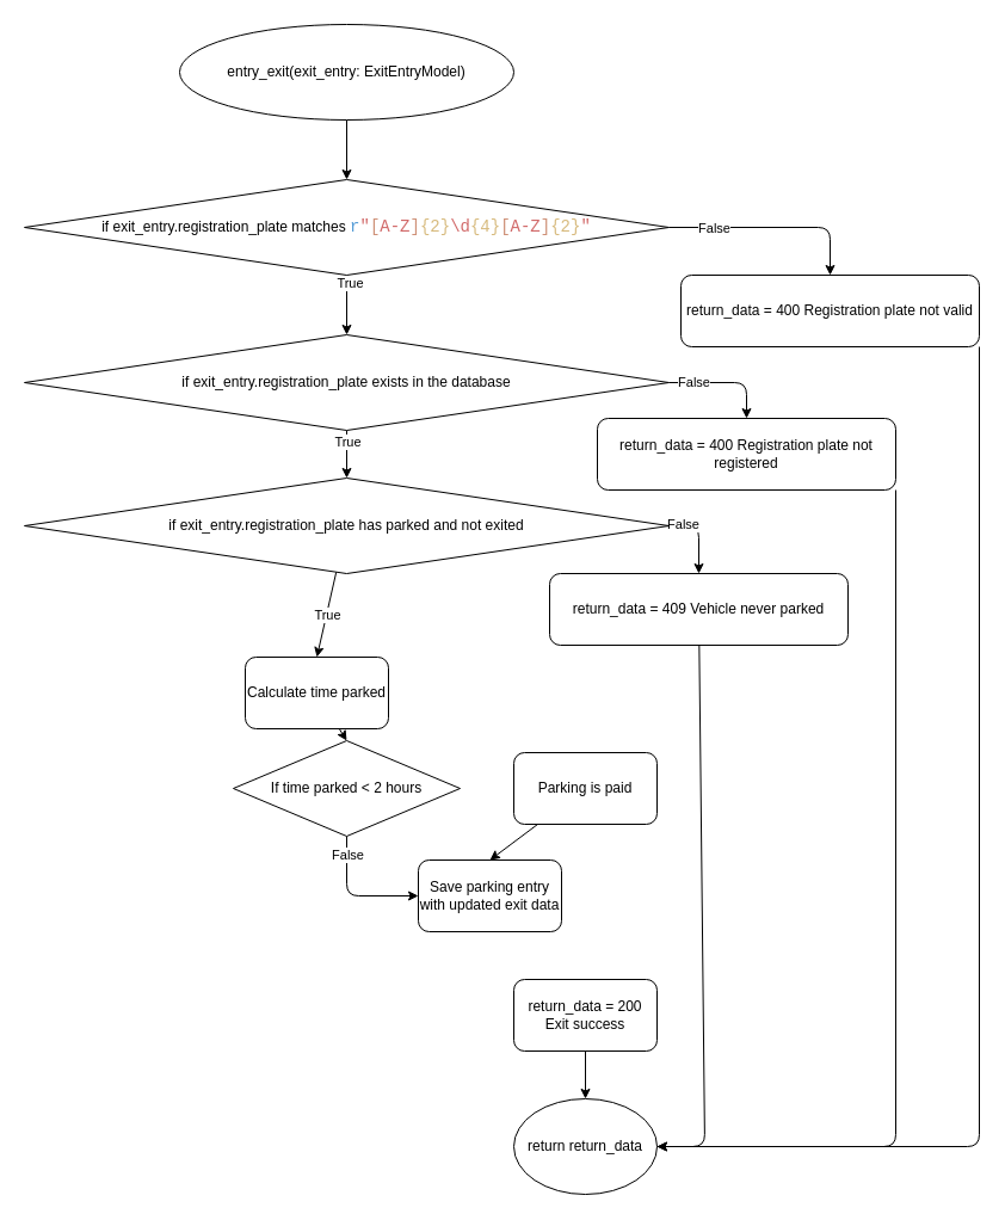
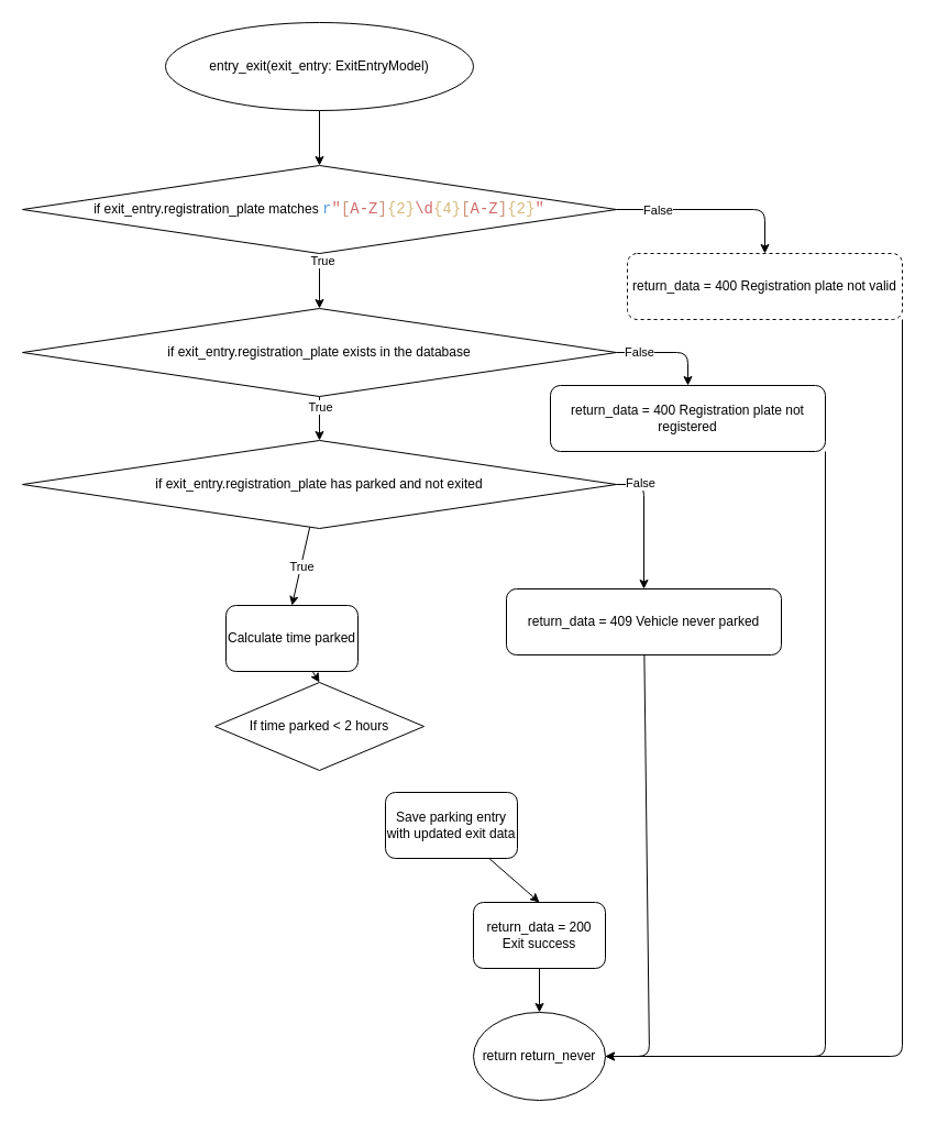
- <mxCell id="32" value="return_data = 400 Registration plate not valid" style="rounded=1;whiteSpace=wrap;html=1;" vertex="1" parent="1"><mxGeometry x="570" y="230" width="250" height="60" as="geometry" /></mxCell>
+ <mxCell id="32" value="return_data = 400 Registration plate not valid" style="rounded=1;whiteSpace=wrap;html=1;dashed=1;" vertex="1" parent="1"><mxGeometry x="570" y="230" width="250" height="60" as="geometry" /></mxCell>
- <mxCell id="36" value="return_data = 409 Vehicle never parked" style="rounded=1;whiteSpace=wrap;html=1;" vertex="1" parent="1"><mxGeometry x="460" y="480" width="250" height="60" as="geometry" /></mxCell>
+ <mxCell id="36" value="return_data = 409 Vehicle never parked" style="rounded=1;whiteSpace=wrap;html=1;" vertex="1" parent="1"><mxGeometry x="460" y="535" width="250" height="60" as="geometry" /></mxCell>
- <mxCell id="25" value="Parking is paid" style="rounded=1;whiteSpace=wrap;html=1;" vertex="1" parent="1"><mxGeometry x="430" y="630" width="120" height="60" as="geometry" /></mxCell>
- <mxCell id="24" style="edgeStyle=none;html=1;entryX=0.5;entryY=0;entryDx=0;entryDy=0;" edge="1" parent="1" source="25" target="27"><mxGeometry relative="1" as="geometry" /></mxCell>
- <mxCell id="21" style="edgeStyle=none;html=1;entryX=0;entryY=0.5;entryDx=0;entryDy=0;" edge="1" parent="1" source="23" target="27"><mxGeometry relative="1" as="geometry"><Array as="points"><mxPoint x="290" y="750" /></Array></mxGeometry></mxCell>
- <mxCell id="22" value="False" style="edgeLabel;html=1;align=center;verticalAlign=middle;resizable=0;points=[];" vertex="1" connectable="0" parent="21"><mxGeometry x="-0.736" relative="1" as="geometry"><mxPoint as="offset" /></mxGeometry></mxCell>
+ <mxCell id="26" style="edgeStyle=none;html=1;entryX=0.5;entryY=0;entryDx=0;entryDy=0;" edge="1" parent="1" source="27" target="29"><mxGeometry relative="1" as="geometry" /></mxCell>
- <mxCell id="30" value="return return_data" style="ellipse;whiteSpace=wrap;html=1;" vertex="1" parent="1"><mxGeometry x="430" y="920" width="120" height="80" as="geometry" /></mxCell>
+ <mxCell id="30" value="return return_never" style="ellipse;whiteSpace=wrap;html=1;" vertex="1" parent="1"><mxGeometry x="430" y="920" width="120" height="80" as="geometry" /></mxCell>
